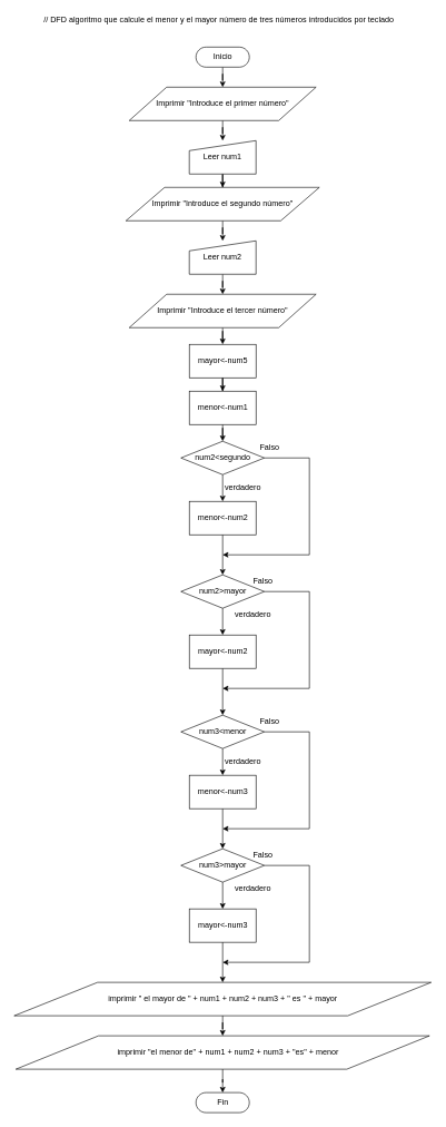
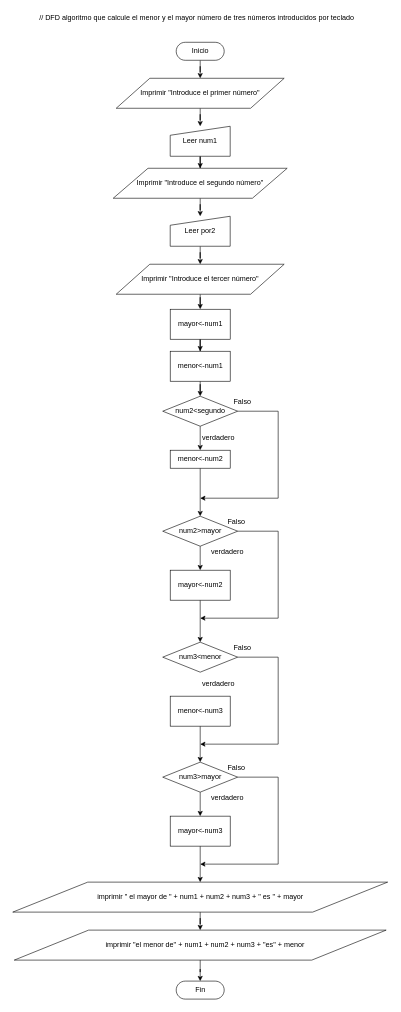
- <mxCell id="12" value="Leer num2" style="shape=manualInput;whiteSpace=wrap;html=1;dashed=0;size=15;" vertex="1" parent="1"><mxGeometry x="283" y="360" width="100" height="50" as="geometry" /></mxCell>
+ <mxCell id="12" value="Leer por2" style="shape=manualInput;whiteSpace=wrap;html=1;dashed=0;size=15;" vertex="1" parent="1"><mxGeometry x="283" y="360" width="100" height="50" as="geometry" /></mxCell>
- <mxCell id="16" value="mayor&amp;lt;-num5" style="html=1;dashed=0;whitespace=wrap;" vertex="1" parent="1"><mxGeometry x="283" y="515" width="100" height="50" as="geometry" /></mxCell>
+ <mxCell id="16" value="mayor&amp;lt;-num1" style="html=1;dashed=0;whitespace=wrap;" vertex="1" parent="1"><mxGeometry x="283" y="515" width="100" height="50" as="geometry" /></mxCell>
- <mxCell id="24" value="menor&amp;lt;-num2" style="html=1;dashed=0;whitespace=wrap;" vertex="1" parent="1"><mxGeometry x="283" y="750" width="100" height="50" as="geometry" /></mxCell>
+ <mxCell id="24" value="menor&amp;lt;-num2" style="html=1;dashed=0;whitespace=wrap;" vertex="1" parent="1"><mxGeometry x="283" y="750" width="100" height="30" as="geometry" /></mxCell>
- <mxCell id="33" style="edgeStyle=orthogonalEdgeStyle;rounded=0;orthogonalLoop=1;jettySize=auto;html=1;" edge="1" parent="1" source="35" target="38"><mxGeometry relative="1" as="geometry"><mxPoint x="333" y="1170" as="targetPoint" /></mxGeometry></mxCell>
